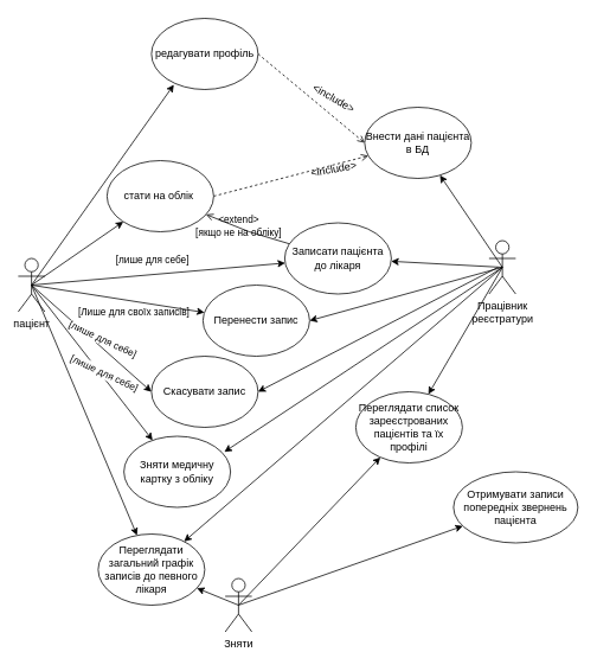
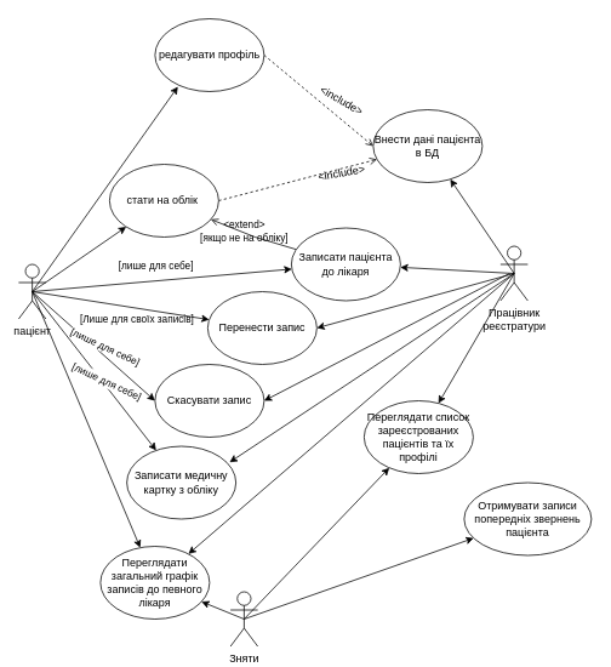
- <mxCell id="29" value="Зняти медичну картку з обліку" style="ellipse;whiteSpace=wrap;html=1;" parent="1" vertex="1"><mxGeometry x="139" y="490" width="120" height="80" as="geometry" /></mxCell>
+ <mxCell id="29" value="Записати медичну картку з обліку" style="ellipse;whiteSpace=wrap;html=1;" parent="1" vertex="1"><mxGeometry x="139" y="490" width="120" height="80" as="geometry" /></mxCell>
